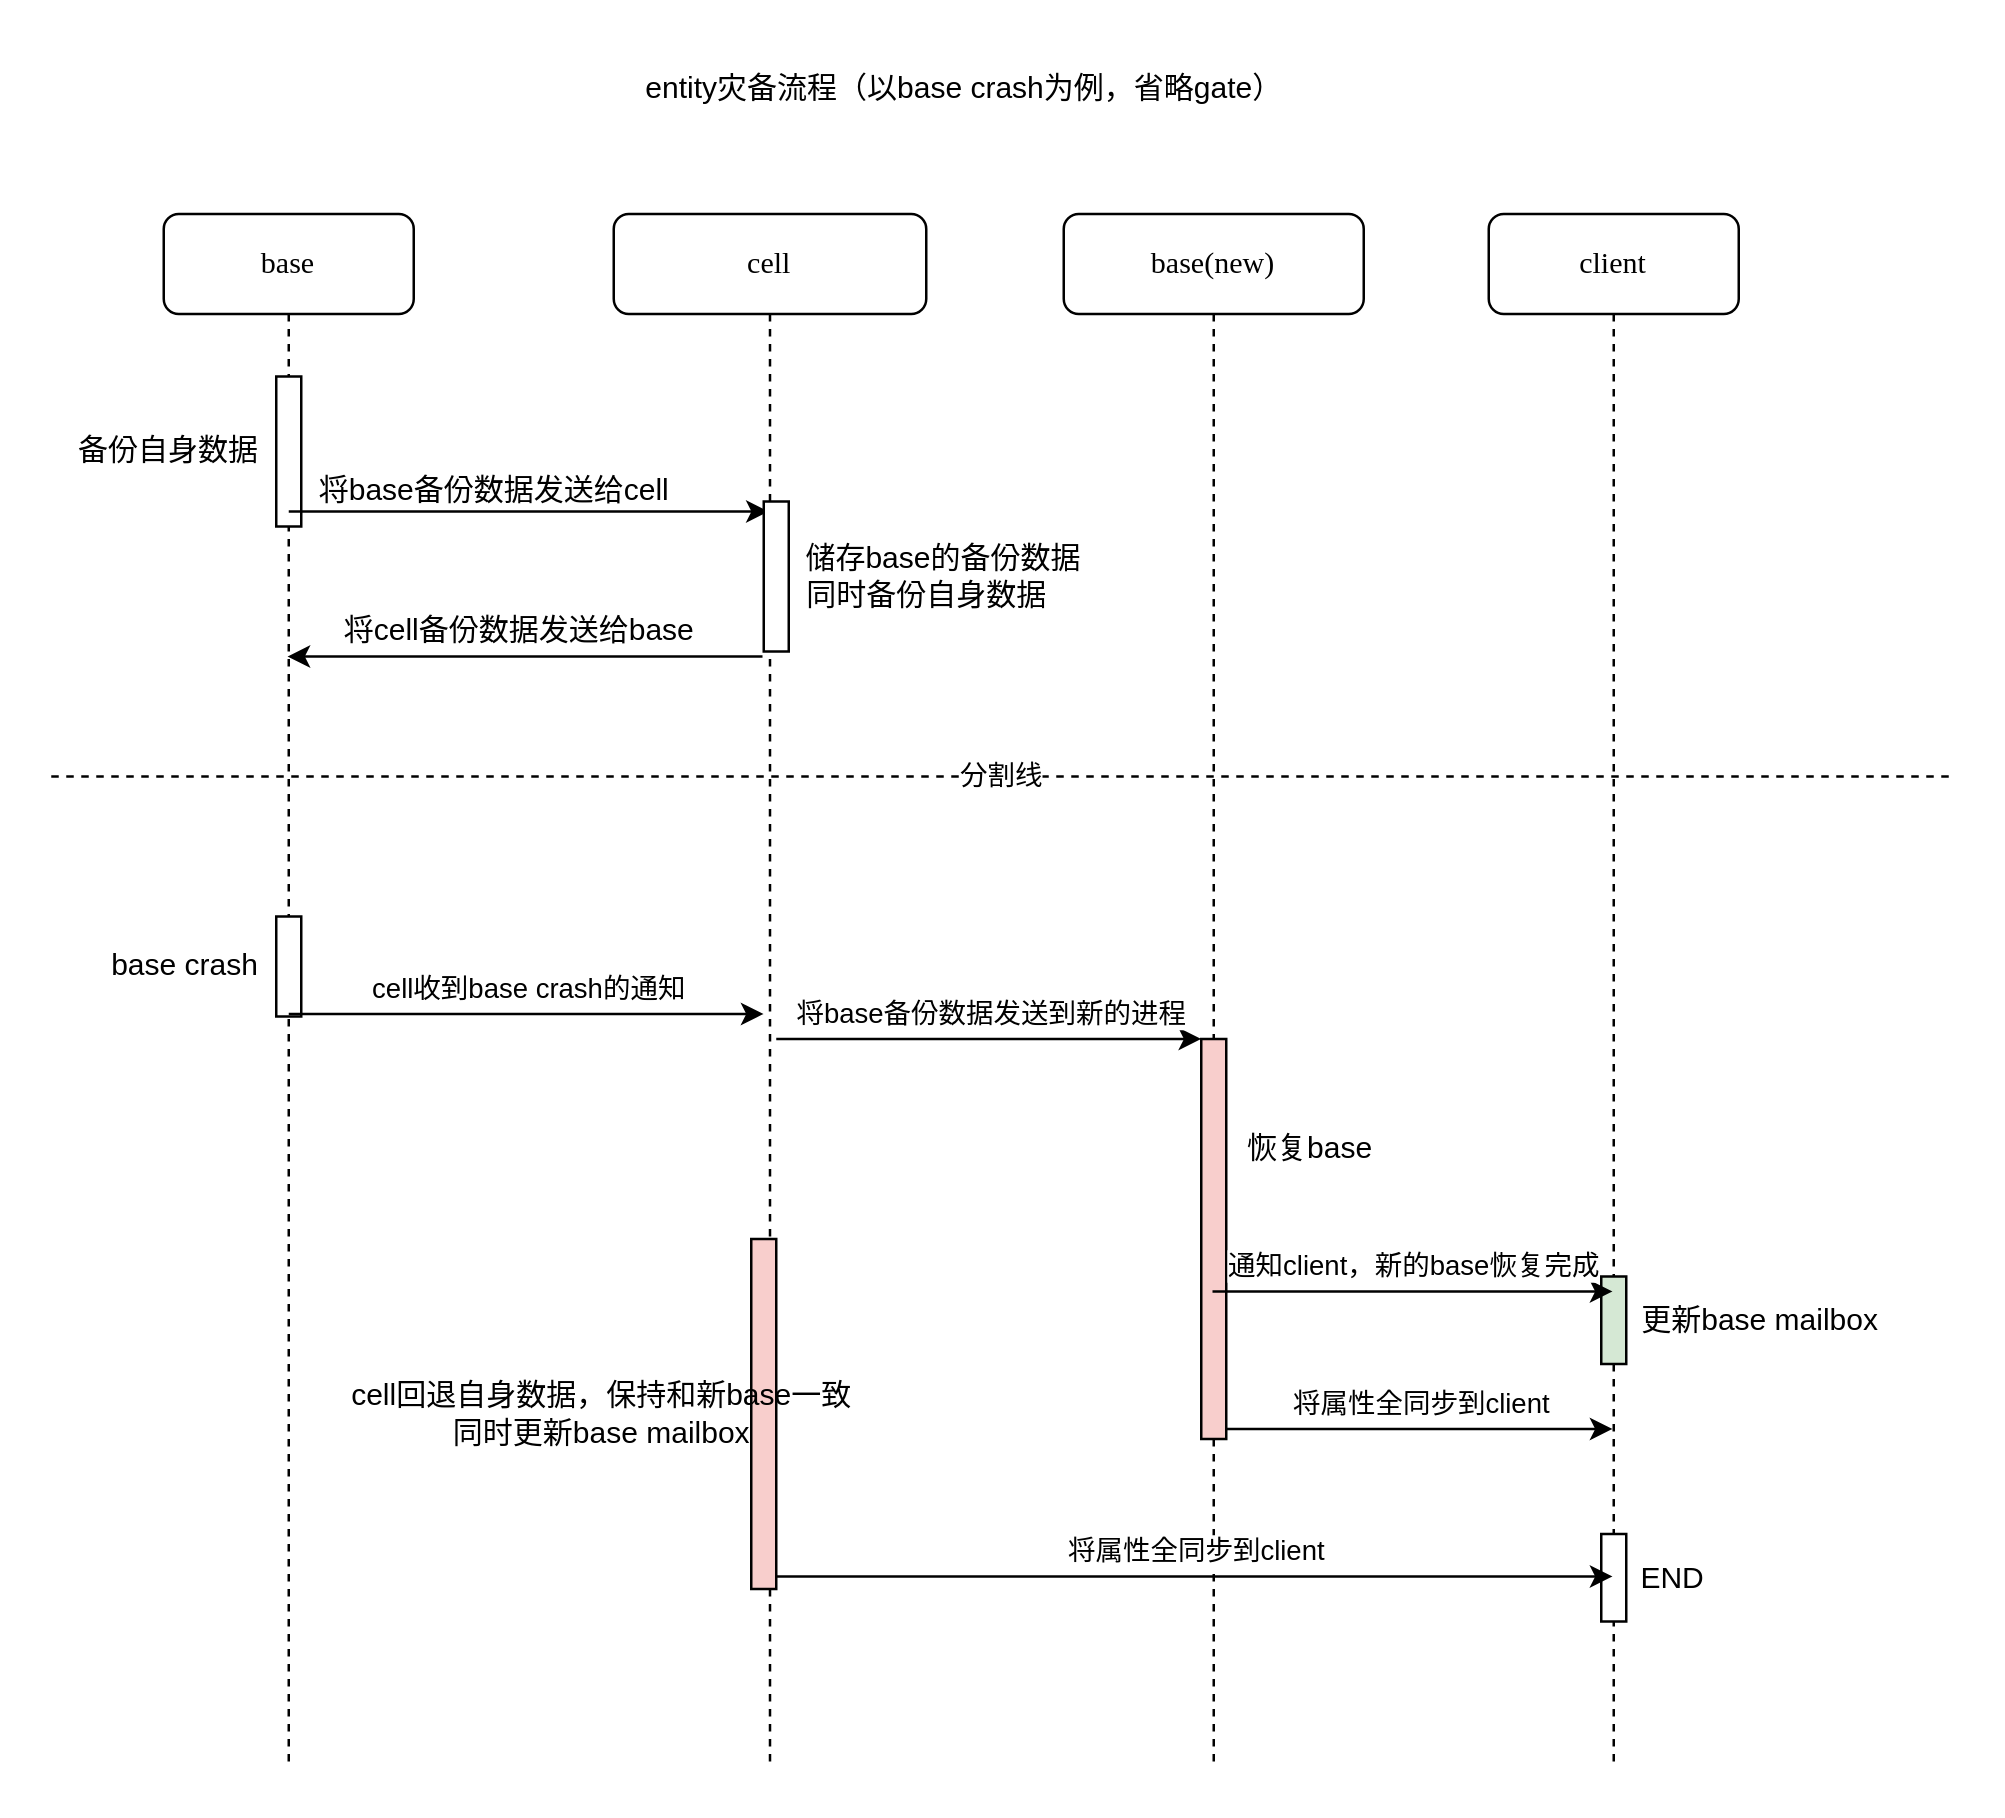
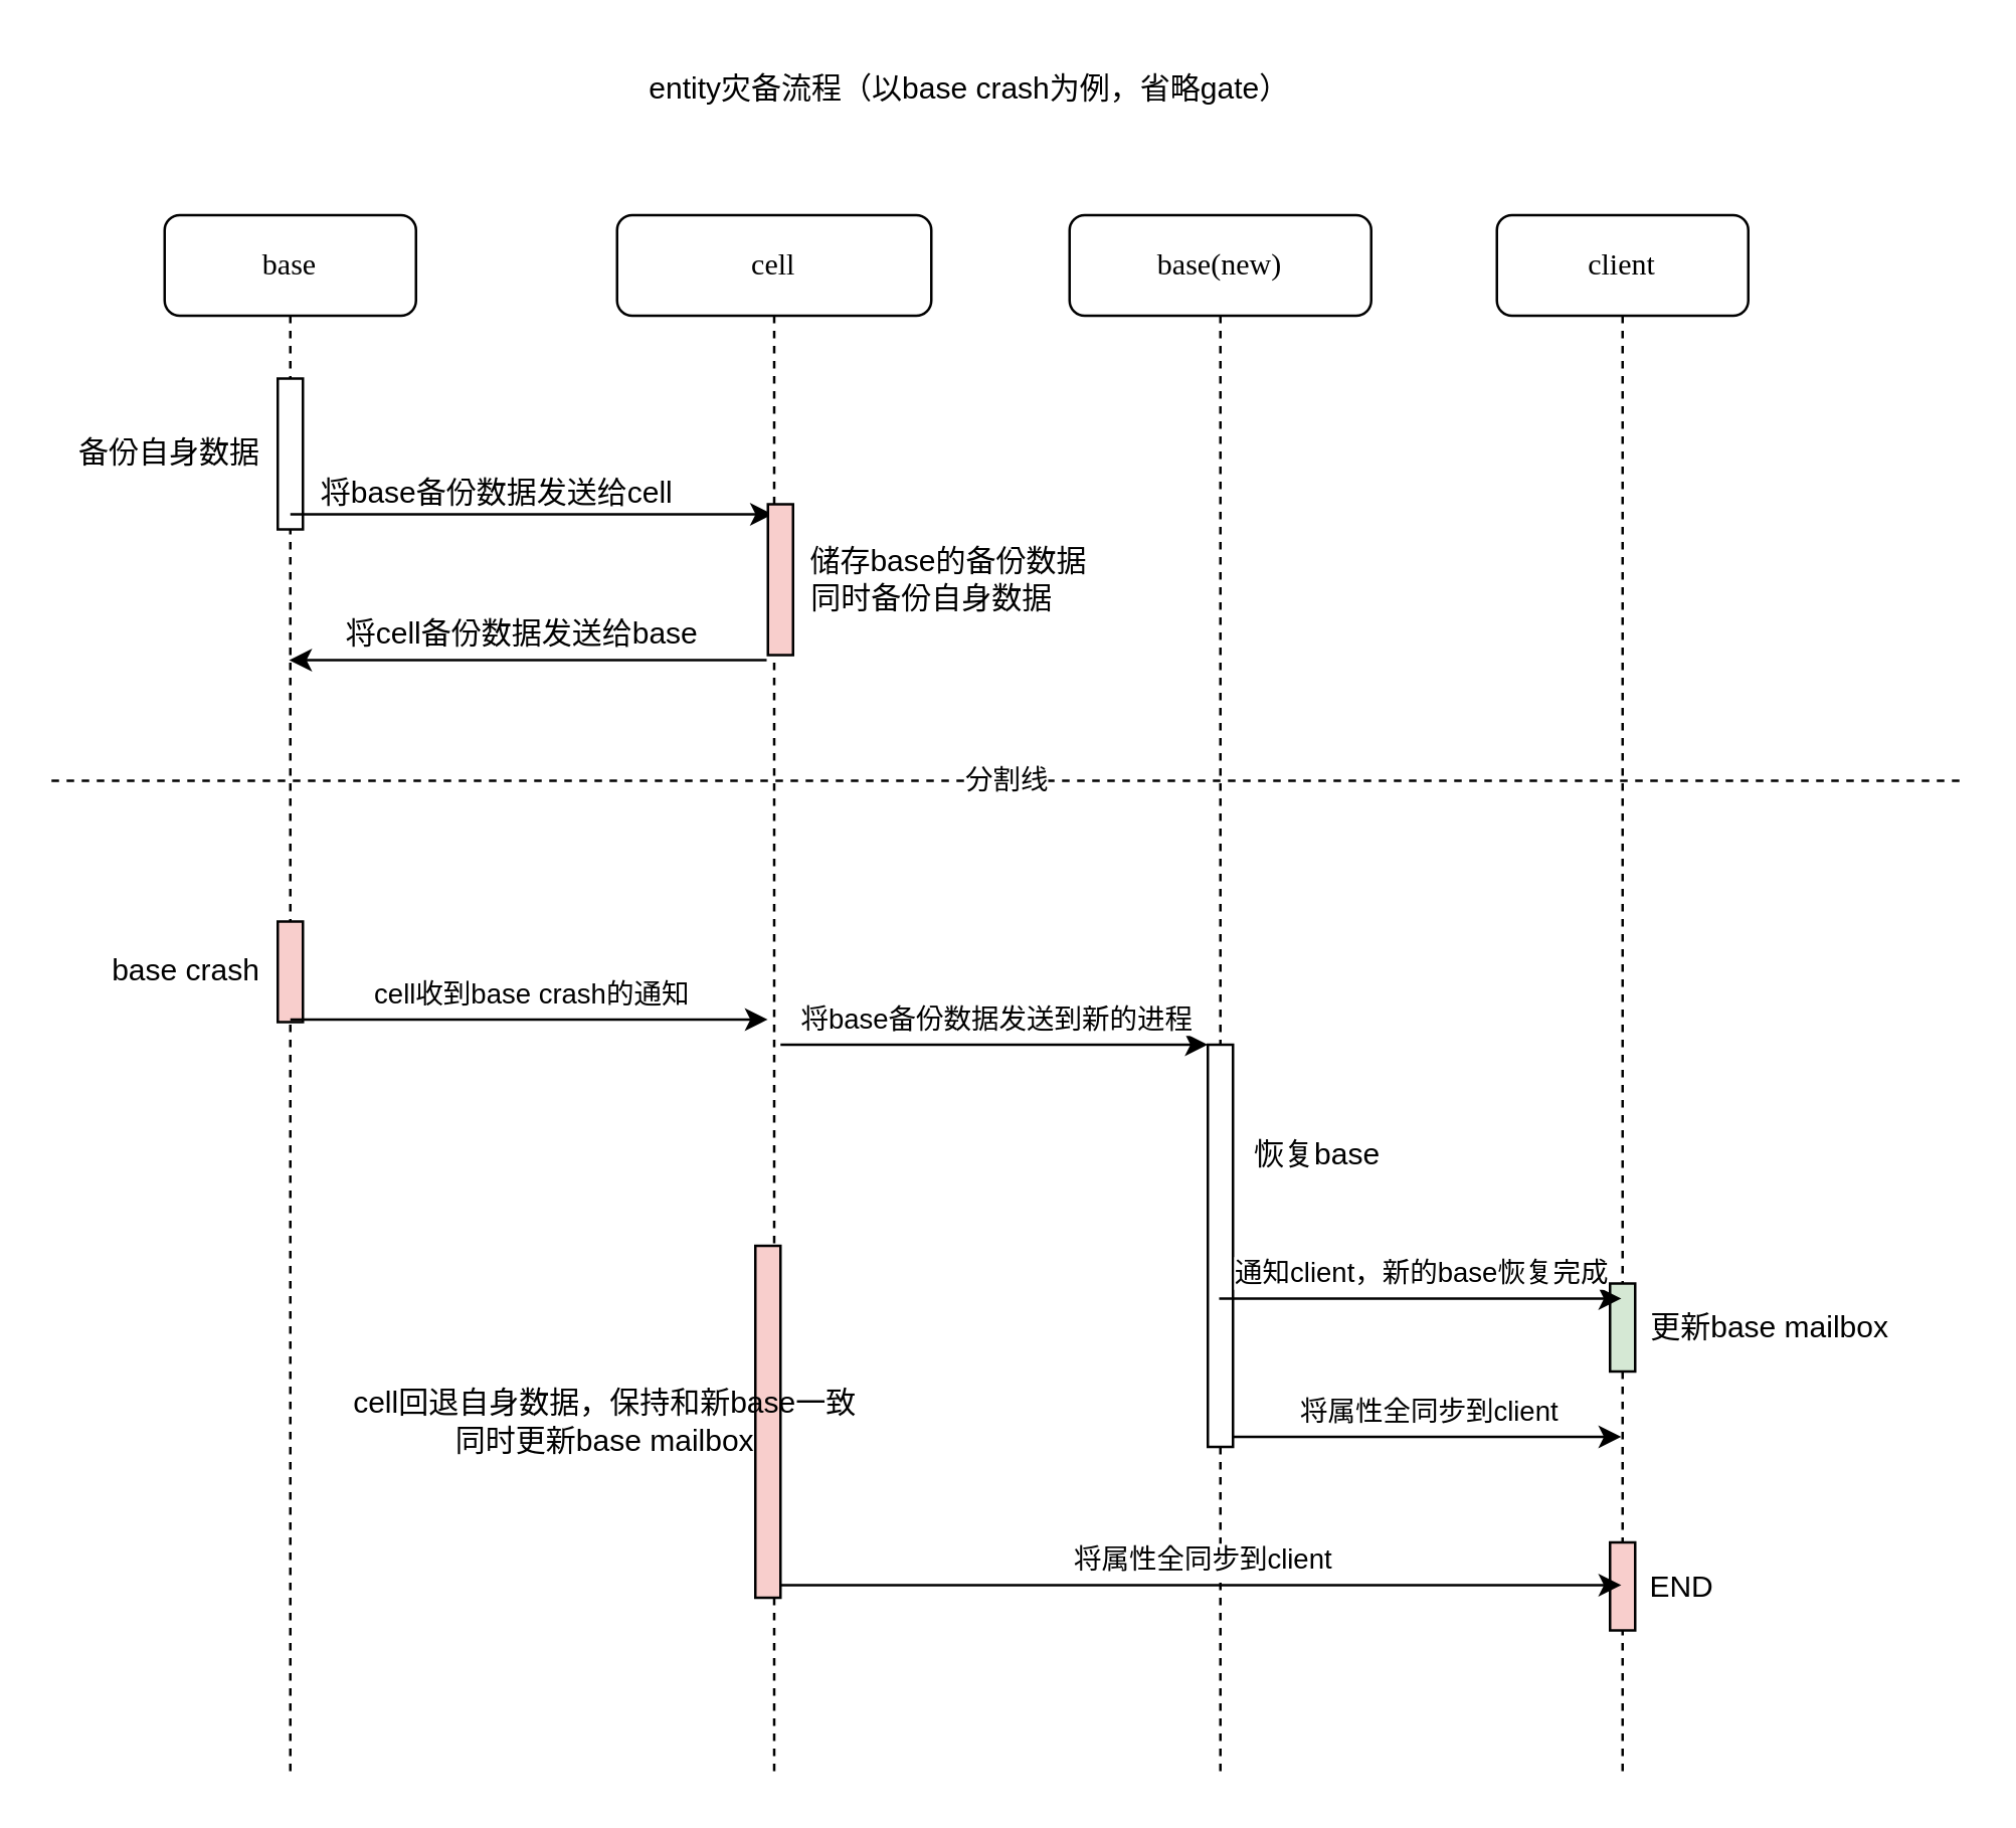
- <mxCell id="9" value="&amp;nbsp; &amp;nbsp; &amp;nbsp; &amp;nbsp; &amp;nbsp; &amp;nbsp; &amp;nbsp; &amp;nbsp; &amp;nbsp; &amp;nbsp; &amp;nbsp; &amp;nbsp; &amp;nbsp; &amp;nbsp; &amp;nbsp; &amp;nbsp; &amp;nbsp; &amp;nbsp; &amp;nbsp; &amp;nbsp; 储存base的备份数据&lt;br&gt;&amp;nbsp; &amp;nbsp; &amp;nbsp; &amp;nbsp; &amp;nbsp; &amp;nbsp; &amp;nbsp; &amp;nbsp; &amp;nbsp; &amp;nbsp; &amp;nbsp; &amp;nbsp; &amp;nbsp; &amp;nbsp; &amp;nbsp; &amp;nbsp; &amp;nbsp; &amp;nbsp; 同时备份自身数据" style="html=1;points=[];perimeter=orthogonalPerimeter;" vertex="1" parent="7"><mxGeometry x="60" y="115" width="10" height="60" as="geometry" /></mxCell>
+ <mxCell id="9" value="&amp;nbsp; &amp;nbsp; &amp;nbsp; &amp;nbsp; &amp;nbsp; &amp;nbsp; &amp;nbsp; &amp;nbsp; &amp;nbsp; &amp;nbsp; &amp;nbsp; &amp;nbsp; &amp;nbsp; &amp;nbsp; &amp;nbsp; &amp;nbsp; &amp;nbsp; &amp;nbsp; &amp;nbsp; &amp;nbsp; 储存base的备份数据&lt;br&gt;&amp;nbsp; &amp;nbsp; &amp;nbsp; &amp;nbsp; &amp;nbsp; &amp;nbsp; &amp;nbsp; &amp;nbsp; &amp;nbsp; &amp;nbsp; &amp;nbsp; &amp;nbsp; &amp;nbsp; &amp;nbsp; &amp;nbsp; &amp;nbsp; &amp;nbsp; &amp;nbsp; 同时备份自身数据" style="html=1;points=[];perimeter=orthogonalPerimeter;fillColor=#f8cecc;" vertex="1" parent="7"><mxGeometry x="60" y="115" width="10" height="60" as="geometry" /></mxCell>
- <mxCell id="5" value="base crash&amp;nbsp; &amp;nbsp; &amp;nbsp; &amp;nbsp; &amp;nbsp; &amp;nbsp; &amp;nbsp; &amp;nbsp; &amp;nbsp; &amp;nbsp; &amp;nbsp; &amp;nbsp; &amp;nbsp;" style="html=1;points=[];perimeter=orthogonalPerimeter;" parent="2" vertex="1"><mxGeometry x="45" y="281" width="10" height="40" as="geometry" /></mxCell>
+ <mxCell id="5" value="base crash&amp;nbsp; &amp;nbsp; &amp;nbsp; &amp;nbsp; &amp;nbsp; &amp;nbsp; &amp;nbsp; &amp;nbsp; &amp;nbsp; &amp;nbsp; &amp;nbsp; &amp;nbsp; &amp;nbsp;" style="html=1;points=[];perimeter=orthogonalPerimeter;fillColor=#f8cecc;" parent="2" vertex="1"><mxGeometry x="45" y="281" width="10" height="40" as="geometry" /></mxCell>
- <mxCell id="12" value="&amp;nbsp; &amp;nbsp; &amp;nbsp; &amp;nbsp; &amp;nbsp; &amp;nbsp; &amp;nbsp; &amp;nbsp; &amp;nbsp; &amp;nbsp; &amp;nbsp; &amp;nbsp;恢复base&lt;br&gt;&lt;br&gt;&lt;br&gt;&lt;br&gt;&lt;br&gt;&lt;br&gt;" style="html=1;points=[];perimeter=orthogonalPerimeter;fillColor=#f8cecc;" parent="11" vertex="1"><mxGeometry x="55" y="330" width="10" height="160" as="geometry" /></mxCell>
+ <mxCell id="12" value="&amp;nbsp; &amp;nbsp; &amp;nbsp; &amp;nbsp; &amp;nbsp; &amp;nbsp; &amp;nbsp; &amp;nbsp; &amp;nbsp; &amp;nbsp; &amp;nbsp; &amp;nbsp;恢复base&lt;br&gt;&lt;br&gt;&lt;br&gt;&lt;br&gt;&lt;br&gt;&lt;br&gt;" style="html=1;points=[];perimeter=orthogonalPerimeter;" parent="11" vertex="1"><mxGeometry x="55" y="330" width="10" height="160" as="geometry" /></mxCell>
- <mxCell id="21" value="&amp;nbsp; &amp;nbsp; &amp;nbsp; &amp;nbsp; &amp;nbsp; &amp;nbsp; &amp;nbsp; END" style="html=1;points=[];perimeter=orthogonalPerimeter;" vertex="1" parent="19"><mxGeometry x="45" y="528" width="10" height="35" as="geometry" /></mxCell>
+ <mxCell id="21" value="&amp;nbsp; &amp;nbsp; &amp;nbsp; &amp;nbsp; &amp;nbsp; &amp;nbsp; &amp;nbsp; END" style="html=1;points=[];perimeter=orthogonalPerimeter;fillColor=#f8cecc;" vertex="1" parent="19"><mxGeometry x="45" y="528" width="10" height="35" as="geometry" /></mxCell>
